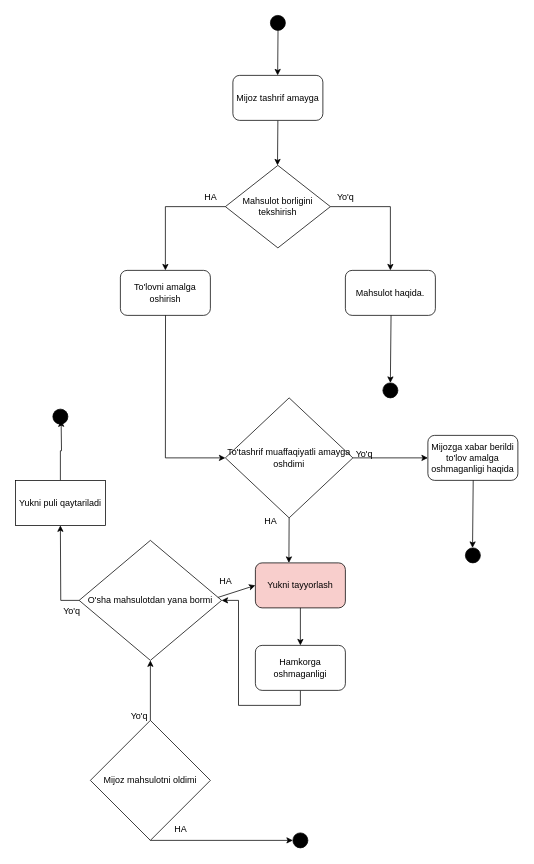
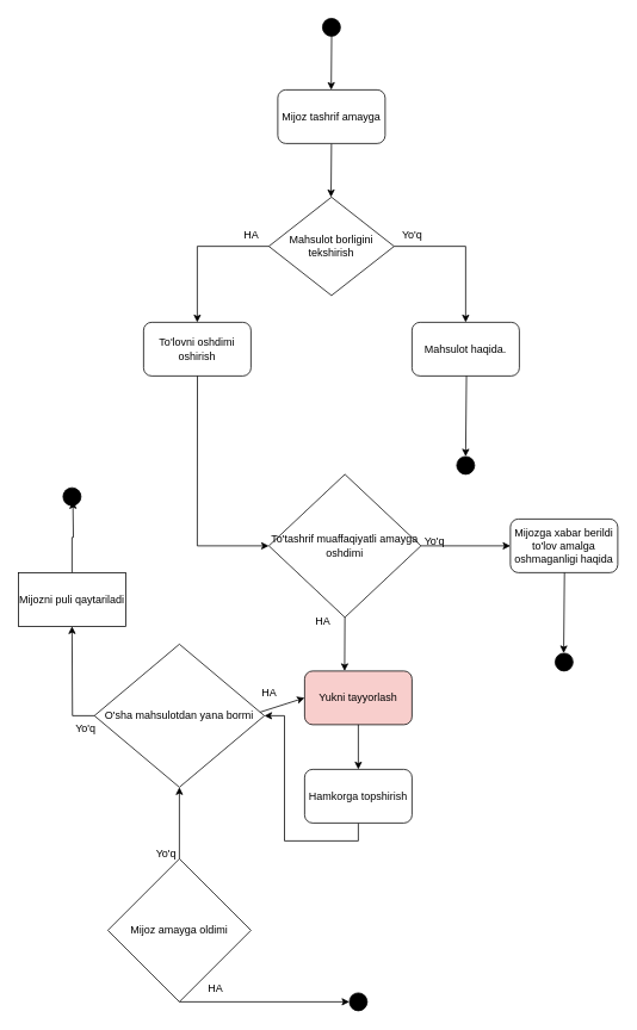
- <mxCell id="7" value="To'lovni amalga oshirish" style="rounded=1;whiteSpace=wrap;html=1;" parent="1" vertex="1"><mxGeometry x="160" y="360" width="120" height="60" as="geometry" /></mxCell>
+ <mxCell id="7" value="To'lovni oshdimi oshirish" style="rounded=1;whiteSpace=wrap;html=1;" parent="1" vertex="1"><mxGeometry x="160" y="360" width="120" height="60" as="geometry" /></mxCell>
- <mxCell id="40" value="Yukni puli qaytariladi" style="rounded=0;whiteSpace=wrap;html=1;" parent="1" vertex="1"><mxGeometry x="20" y="640" width="120" height="60" as="geometry" /></mxCell>
+ <mxCell id="40" value="Mijozni puli qaytariladi" style="rounded=0;whiteSpace=wrap;html=1;" parent="1" vertex="1"><mxGeometry x="20" y="640" width="120" height="60" as="geometry" /></mxCell>
- <mxCell id="26" value="Hamkorga oshmaganligi" style="rounded=1;whiteSpace=wrap;html=1;" parent="1" vertex="1"><mxGeometry x="340" y="860" width="120" height="60" as="geometry" /></mxCell>
+ <mxCell id="26" value="Hamkorga topshirish" style="rounded=1;whiteSpace=wrap;html=1;" parent="1" vertex="1"><mxGeometry x="340" y="860" width="120" height="60" as="geometry" /></mxCell>
- <mxCell id="31" value="Mijoz mahsulotni oldimi" style="rhombus;whiteSpace=wrap;html=1;" parent="1" vertex="1"><mxGeometry x="120" y="960" width="160" height="160" as="geometry" /></mxCell>
+ <mxCell id="31" value="Mijoz amayga oldimi" style="rhombus;whiteSpace=wrap;html=1;" parent="1" vertex="1"><mxGeometry x="120" y="960" width="160" height="160" as="geometry" /></mxCell>
